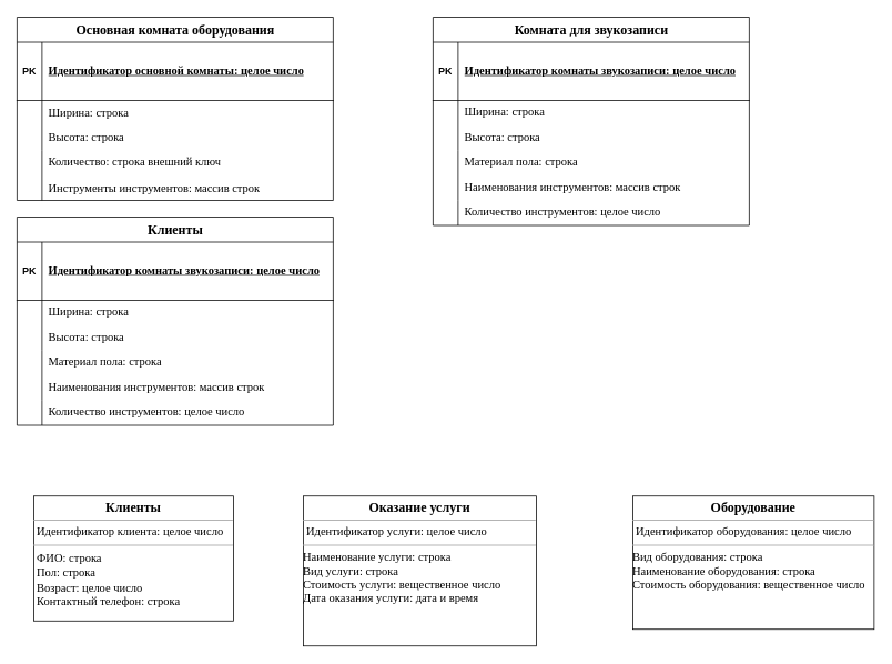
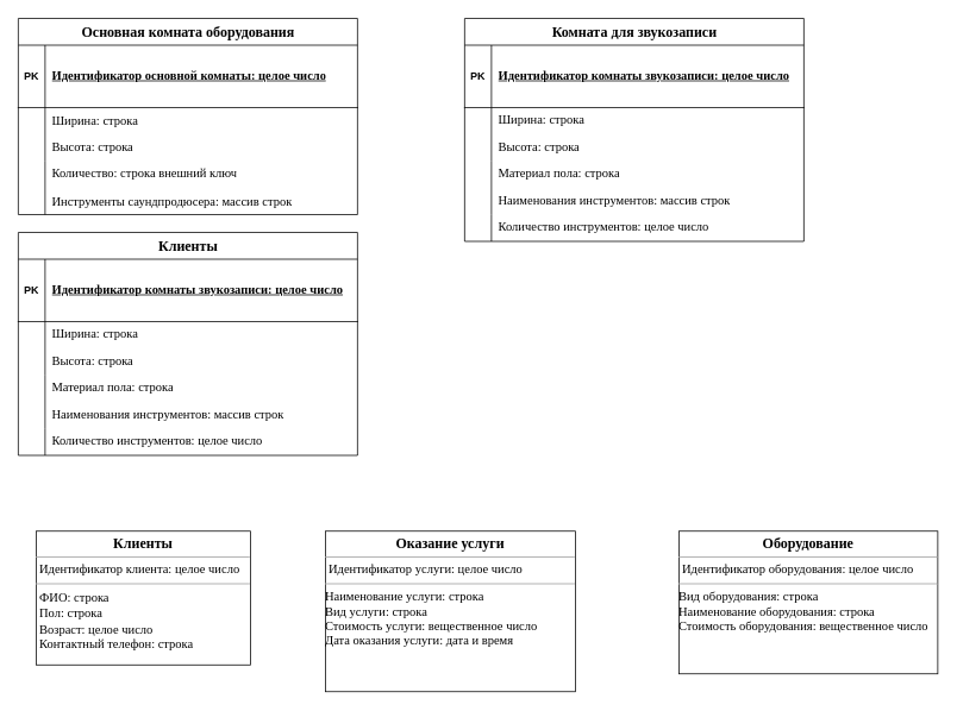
- <mxCell id="39" value="&lt;div style=&quot;font-size: 14px;&quot;&gt;&lt;font face=&quot;jt_MTwb7brodcbAIFmEI&quot; style=&quot;font-size: 14px;&quot;&gt;Инструменты инструментов: массив строк&lt;font style=&quot;font-size: 14px;&quot;&gt;&lt;br&gt;&lt;/font&gt;&lt;/font&gt;&lt;/div&gt;" style="shape=partialRectangle;connectable=0;fillColor=none;top=0;left=0;bottom=0;right=0;align=left;spacingLeft=6;overflow=hidden;whiteSpace=wrap;html=1;" vertex="1" parent="37"><mxGeometry x="30" width="350" height="30" as="geometry"><mxRectangle width="350" height="30" as="alternateBounds" /></mxGeometry></mxCell>
+ <mxCell id="39" value="&lt;div style=&quot;font-size: 14px;&quot;&gt;&lt;font face=&quot;jt_MTwb7brodcbAIFmEI&quot; style=&quot;font-size: 14px;&quot;&gt;Инструменты саундпродюсера: массив строк&lt;font style=&quot;font-size: 14px;&quot;&gt;&lt;br&gt;&lt;/font&gt;&lt;/font&gt;&lt;/div&gt;" style="shape=partialRectangle;connectable=0;fillColor=none;top=0;left=0;bottom=0;right=0;align=left;spacingLeft=6;overflow=hidden;whiteSpace=wrap;html=1;" vertex="1" parent="37"><mxGeometry x="30" width="350" height="30" as="geometry"><mxRectangle width="350" height="30" as="alternateBounds" /></mxGeometry></mxCell>
